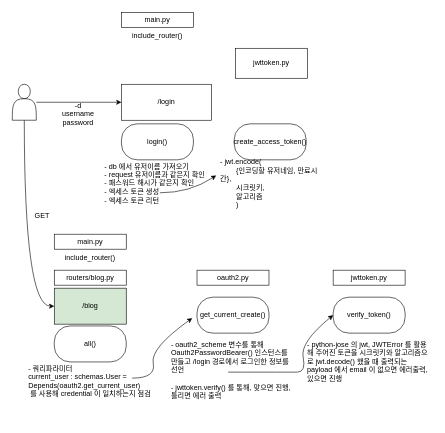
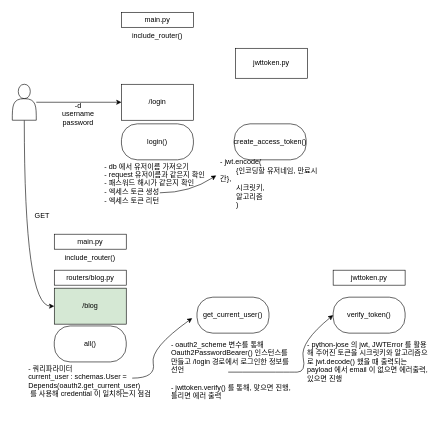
- <mxCell id="5" value="/login" style="rounded=0;whiteSpace=wrap;html=1;" parent="1" vertex="1"><mxGeometry x="202" y="140" width="150" height="60" as="geometry" /></mxCell>
+ <mxCell id="5" value="/login" style="rounded=0;whiteSpace=wrap;html=1;" parent="1" vertex="1"><mxGeometry x="202" y="140" width="120" height="60" as="geometry" /></mxCell>
- <mxCell id="17" value="oauth2.py" style="rounded=1;whiteSpace=wrap;html=1;arcSize=0;" vertex="1" parent="1"><mxGeometry x="328" y="450" width="120" height="25" as="geometry" /></mxCell>
- <mxCell id="21" value="get_current_create()" style="rounded=1;whiteSpace=wrap;html=1;arcSize=44;" vertex="1" parent="1"><mxGeometry x="328" y="495" width="120" height="60" as="geometry" /></mxCell>
+ <mxCell id="21" value="get_current_user()" style="rounded=1;whiteSpace=wrap;html=1;arcSize=44;" vertex="1" parent="1"><mxGeometry x="328" y="495" width="120" height="60" as="geometry" /></mxCell>
